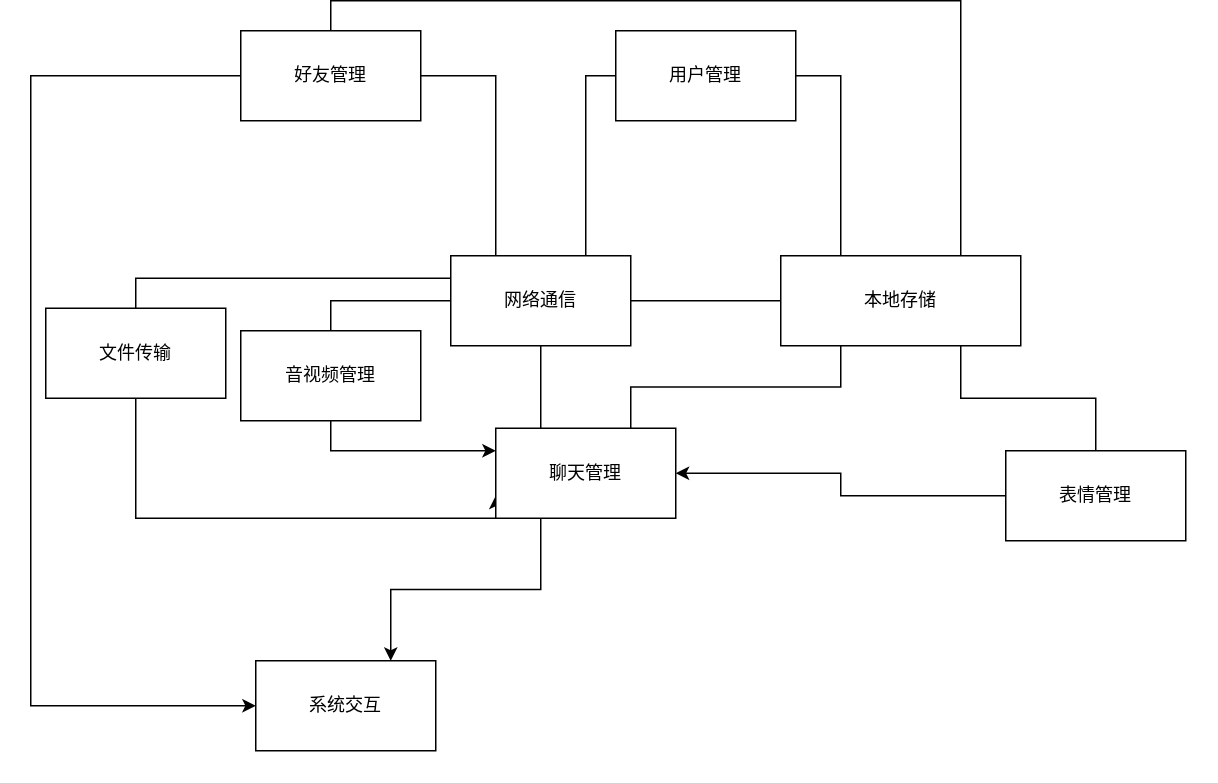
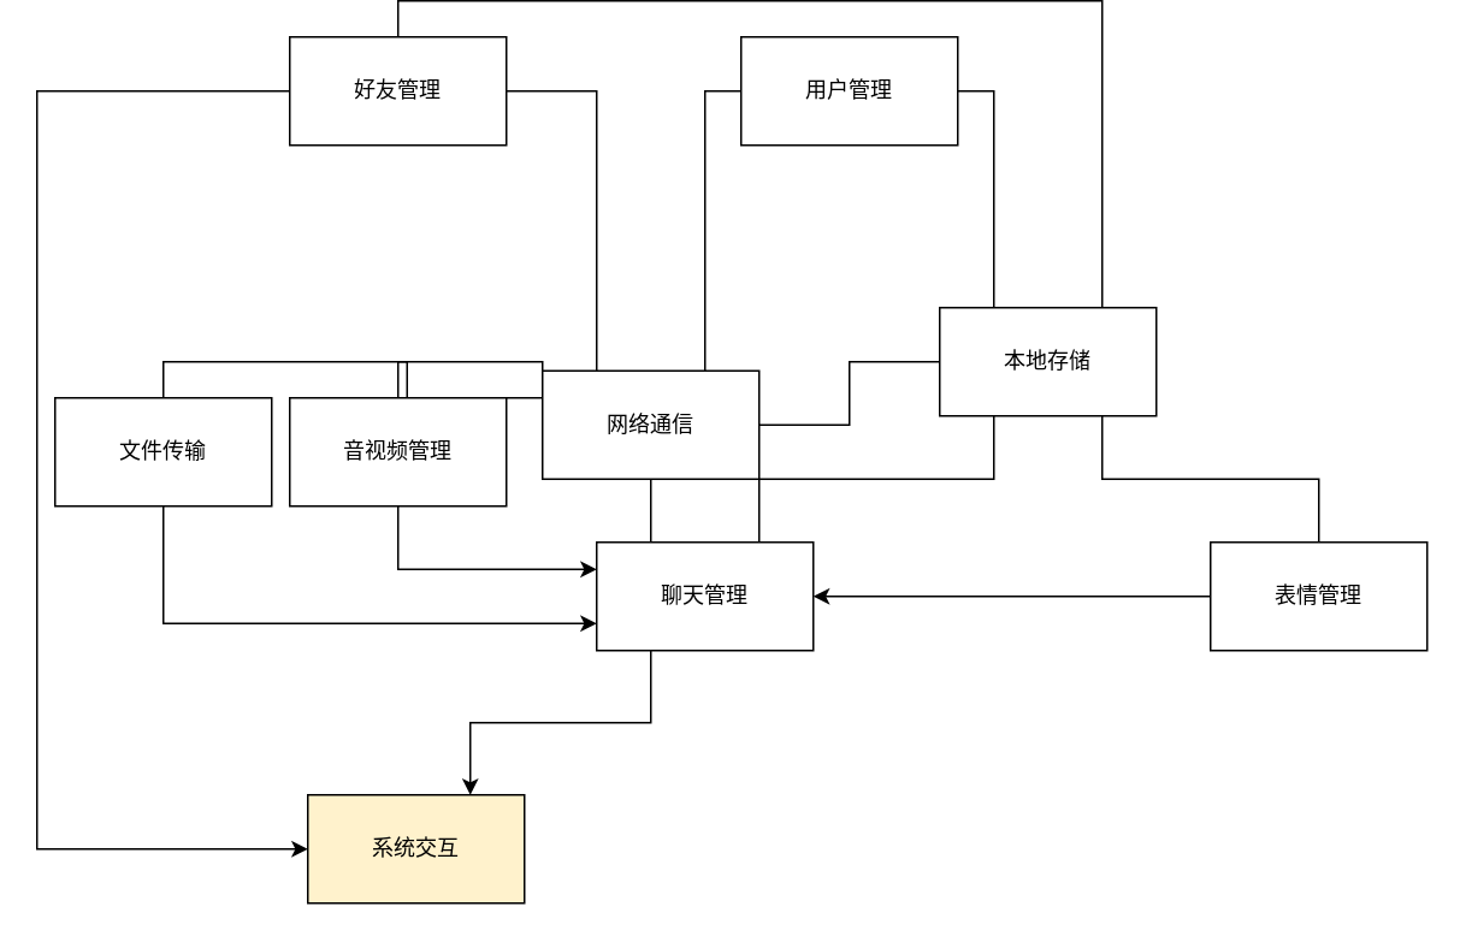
- <mxCell id="24" value="网络通信" style="rounded=0;whiteSpace=wrap;html=1;" parent="1" vertex="1"><mxGeometry x="300" y="170" width="120" height="60" as="geometry" /></mxCell>
+ <mxCell id="24" value="网络通信" style="rounded=0;whiteSpace=wrap;html=1;" parent="1" vertex="1"><mxGeometry x="300" y="205" width="120" height="60" as="geometry" /></mxCell>
- <mxCell id="23" value="本地存储" style="rounded=0;whiteSpace=wrap;html=1;" parent="1" vertex="1"><mxGeometry x="520" y="170" width="160" height="60" as="geometry" /></mxCell>
+ <mxCell id="23" value="本地存储" style="rounded=0;whiteSpace=wrap;html=1;" parent="1" vertex="1"><mxGeometry x="520" y="170" width="120" height="60" as="geometry" /></mxCell>
- <mxCell id="8" value="文件传输" style="rounded=0;whiteSpace=wrap;html=1;" parent="1" vertex="1"><mxGeometry x="30" y="205" width="120" height="60" as="geometry" /></mxCell>
+ <mxCell id="8" value="文件传输" style="rounded=0;whiteSpace=wrap;html=1;" parent="1" vertex="1"><mxGeometry x="30" y="220" width="120" height="60" as="geometry" /></mxCell>
- <mxCell id="21" value="聊天管理" style="rounded=0;whiteSpace=wrap;html=1;" parent="1" vertex="1"><mxGeometry x="330" y="285" width="120" height="60" as="geometry" /></mxCell>
+ <mxCell id="21" value="聊天管理" style="rounded=0;whiteSpace=wrap;html=1;" parent="1" vertex="1"><mxGeometry x="330" y="300" width="120" height="60" as="geometry" /></mxCell>
- <mxCell id="25" value="系统交互" style="rounded=0;whiteSpace=wrap;html=1;" parent="1" vertex="1"><mxGeometry x="170" y="440" width="120" height="60" as="geometry" /></mxCell>
+ <mxCell id="25" value="系统交互" style="rounded=0;whiteSpace=wrap;html=1;fillColor=#fff2cc;" parent="1" vertex="1"><mxGeometry x="170" y="440" width="120" height="60" as="geometry" /></mxCell>
